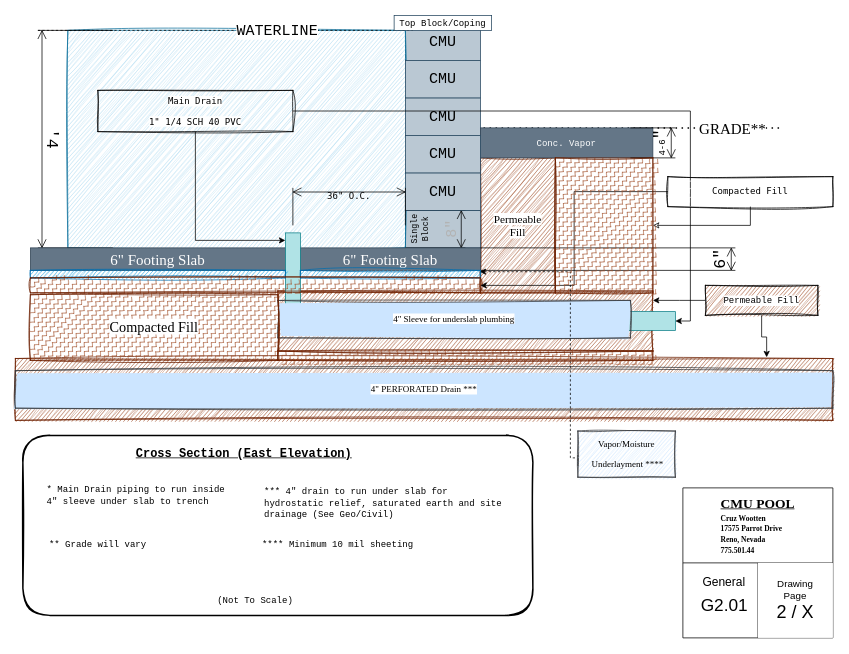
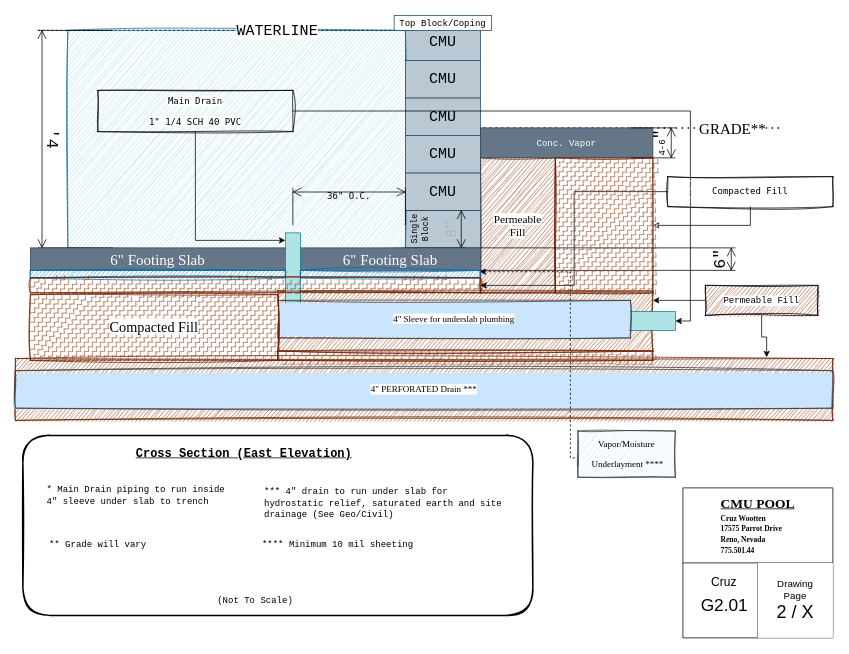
- <mxCell id="50" value="&lt;font style=&quot;font-size: 16px;&quot;&gt;General&lt;/font&gt;" style="text;html=1;align=center;verticalAlign=middle;whiteSpace=wrap;rounded=0;" parent="48" vertex="1"><mxGeometry x="20" y="110" width="70" height="30" as="geometry" /></mxCell>
+ <mxCell id="50" value="&lt;font style=&quot;font-size: 16px;&quot;&gt;Cruz&lt;/font&gt;" style="text;html=1;align=center;verticalAlign=middle;whiteSpace=wrap;rounded=0;" parent="48" vertex="1"><mxGeometry x="20" y="110" width="70" height="30" as="geometry" /></mxCell>
